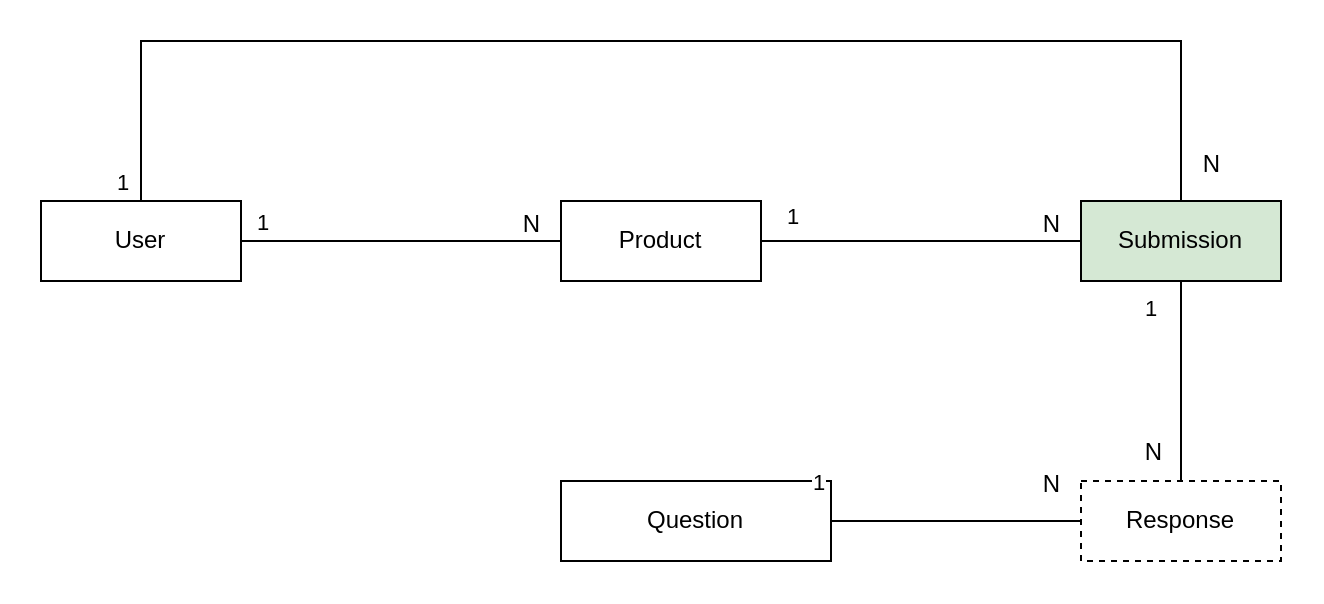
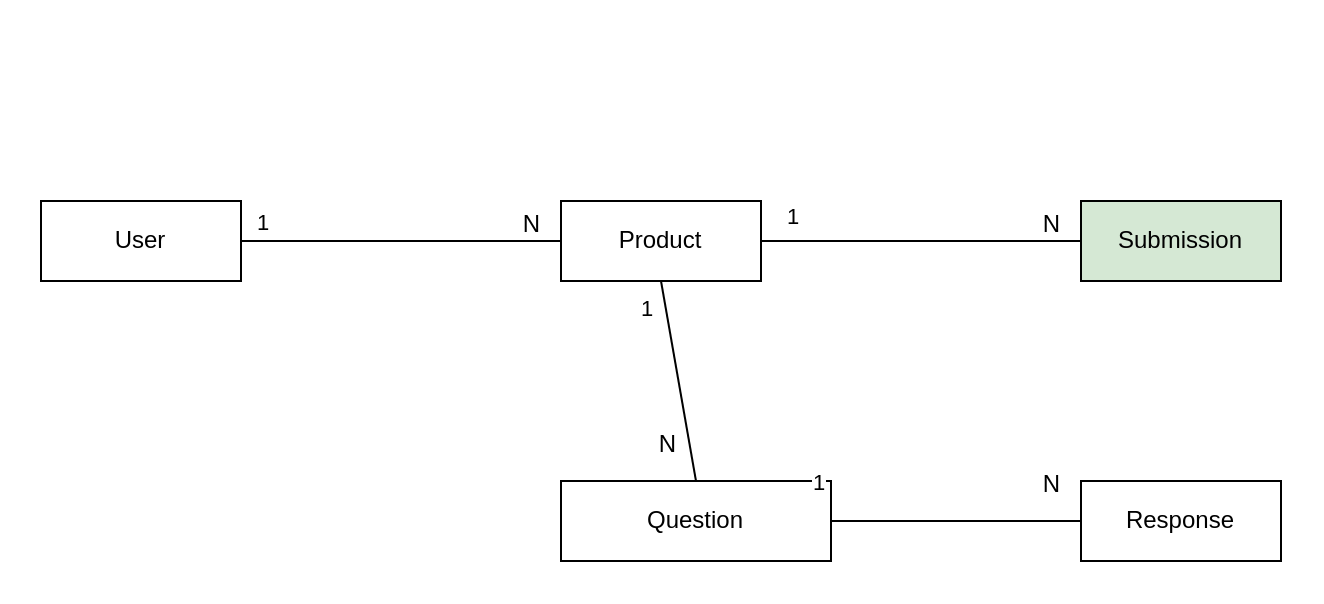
- <mxCell id="15" value="" style="endArrow=none;html=1;rounded=0;entryX=0.5;entryY=0;entryDx=0;entryDy=0;exitX=0.5;exitY=0;exitDx=0;exitDy=0;" edge="1" parent="1" source="11" target="2"><mxGeometry relative="1" as="geometry"><mxPoint x="414" y="20" as="sourcePoint" /><mxPoint x="254" y="20" as="targetPoint" /><Array as="points"><mxPoint x="590" y="20" /><mxPoint x="70" y="20" /></Array></mxGeometry></mxCell>
- <mxCell id="16" value="N" style="resizable=0;html=1;align=right;verticalAlign=bottom;" connectable="0" vertex="1" parent="15"><mxGeometry x="1" relative="1" as="geometry"><mxPoint x="540" y="-10" as="offset" /></mxGeometry></mxCell>
- <mxCell id="17" value="1" style="edgeLabel;html=1;align=center;verticalAlign=middle;resizable=0;points=[];" vertex="1" connectable="0" parent="15"><mxGeometry x="-0.138" relative="1" as="geometry"><mxPoint x="-317" y="70" as="offset" /></mxGeometry></mxCell>
+ <mxCell id="8" value="" style="endArrow=none;html=1;rounded=0;exitX=0.5;exitY=1;exitDx=0;exitDy=0;entryX=0.5;entryY=0;entryDx=0;entryDy=0;" edge="1" parent="1" source="3" target="7"><mxGeometry relative="1" as="geometry"><mxPoint x="190" y="230" as="sourcePoint" /><mxPoint x="350" y="230" as="targetPoint" /></mxGeometry></mxCell>
+ <mxCell id="9" value="N" style="resizable=0;html=1;align=right;verticalAlign=bottom;" connectable="0" vertex="1" parent="8"><mxGeometry x="1" relative="1" as="geometry"><mxPoint x="-10" y="-10" as="offset" /></mxGeometry></mxCell>
+ <mxCell id="10" value="1" style="edgeLabel;html=1;align=center;verticalAlign=middle;resizable=0;points=[];" vertex="1" connectable="0" parent="8"><mxGeometry relative="1" as="geometry"><mxPoint x="-16" y="-37" as="offset" /></mxGeometry></mxCell>
- <mxCell id="22" value="" style="endArrow=none;html=1;rounded=0;exitX=0.5;exitY=0;exitDx=0;exitDy=0;entryX=0.5;entryY=1;entryDx=0;entryDy=0;" edge="1" parent="1" source="18" target="11"><mxGeometry relative="1" as="geometry"><mxPoint x="340" y="150" as="sourcePoint" /><mxPoint x="340" y="250" as="targetPoint" /></mxGeometry></mxCell>
- <mxCell id="23" value="N" style="resizable=0;html=1;align=right;verticalAlign=bottom;" connectable="0" vertex="1" parent="22"><mxGeometry x="1" relative="1" as="geometry"><mxPoint x="-9" y="94" as="offset" /></mxGeometry></mxCell>
- <mxCell id="24" value="1" style="edgeLabel;html=1;align=center;verticalAlign=middle;resizable=0;points=[];" vertex="1" connectable="0" parent="22"><mxGeometry relative="1" as="geometry"><mxPoint x="-16" y="-37" as="offset" /></mxGeometry></mxCell>
- <mxCell id="18" value="Response" style="whiteSpace=wrap;html=1;align=center;dashed=1;" vertex="1" parent="1"><mxGeometry x="540" y="240" width="100" height="40" as="geometry" /></mxCell>
+ <mxCell id="18" value="Response" style="whiteSpace=wrap;html=1;align=center;" vertex="1" parent="1"><mxGeometry x="540" y="240" width="100" height="40" as="geometry" /></mxCell>
